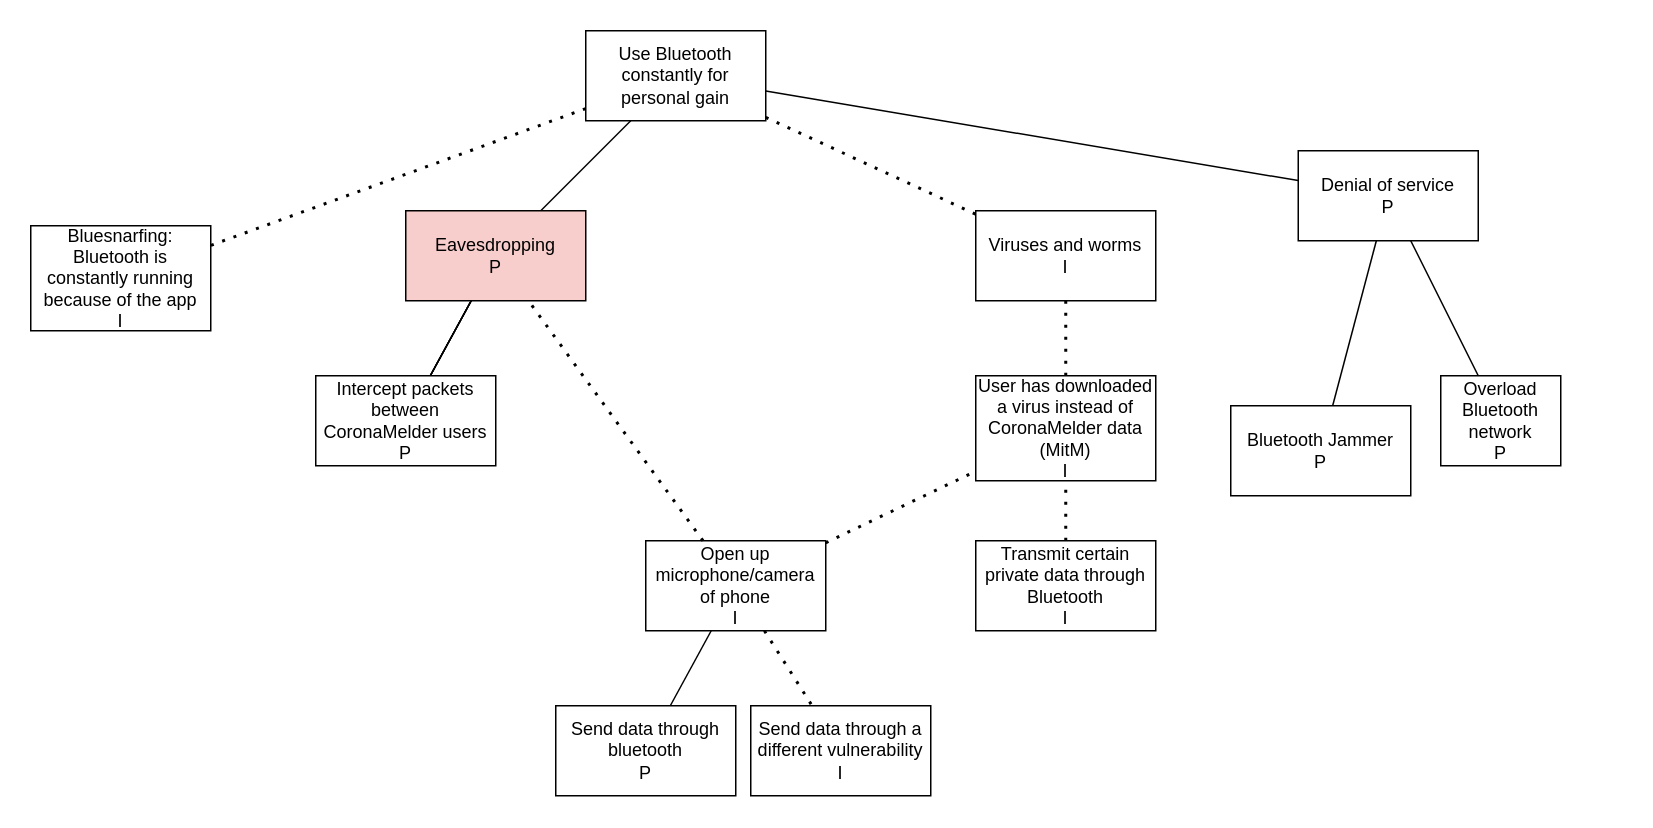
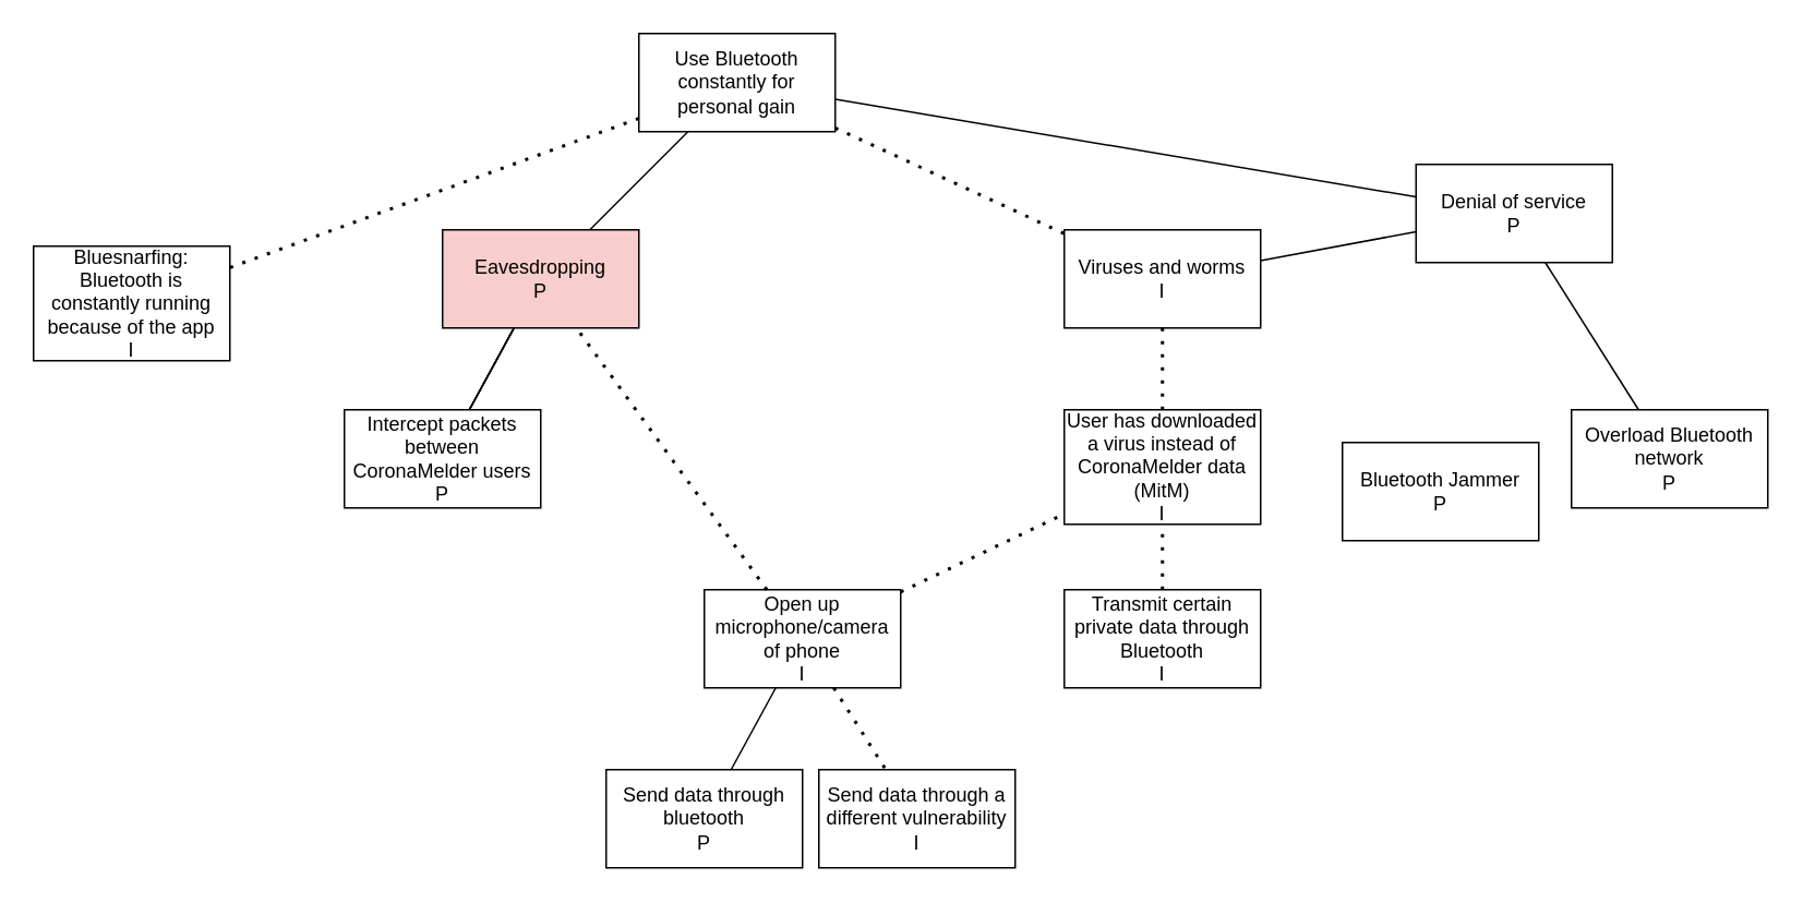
- <mxCell id="12" value="" style="edgeStyle=none;rounded=0;orthogonalLoop=1;jettySize=auto;html=1;endArrow=none;endFill=0;" edge="1" parent="1" source="13" target="17"><mxGeometry relative="1" as="geometry" /></mxCell>
+ <mxCell id="12" value="" style="edgeStyle=none;rounded=0;orthogonalLoop=1;jettySize=auto;html=1;endArrow=none;endFill=0;" edge="1" parent="1" source="13" target="20"><mxGeometry relative="1" as="geometry" /></mxCell>
- <mxCell id="16" value="Overload Bluetooth network&lt;br&gt;P" style="whiteSpace=wrap;html=1;rounded=0;" vertex="1" parent="1"><mxGeometry x="960" y="250" width="80" height="60" as="geometry" /></mxCell>
+ <mxCell id="16" value="Overload Bluetooth network&lt;br&gt;P" style="whiteSpace=wrap;html=1;rounded=0;" vertex="1" parent="1"><mxGeometry x="960" y="250" width="120" height="60" as="geometry" /></mxCell>
